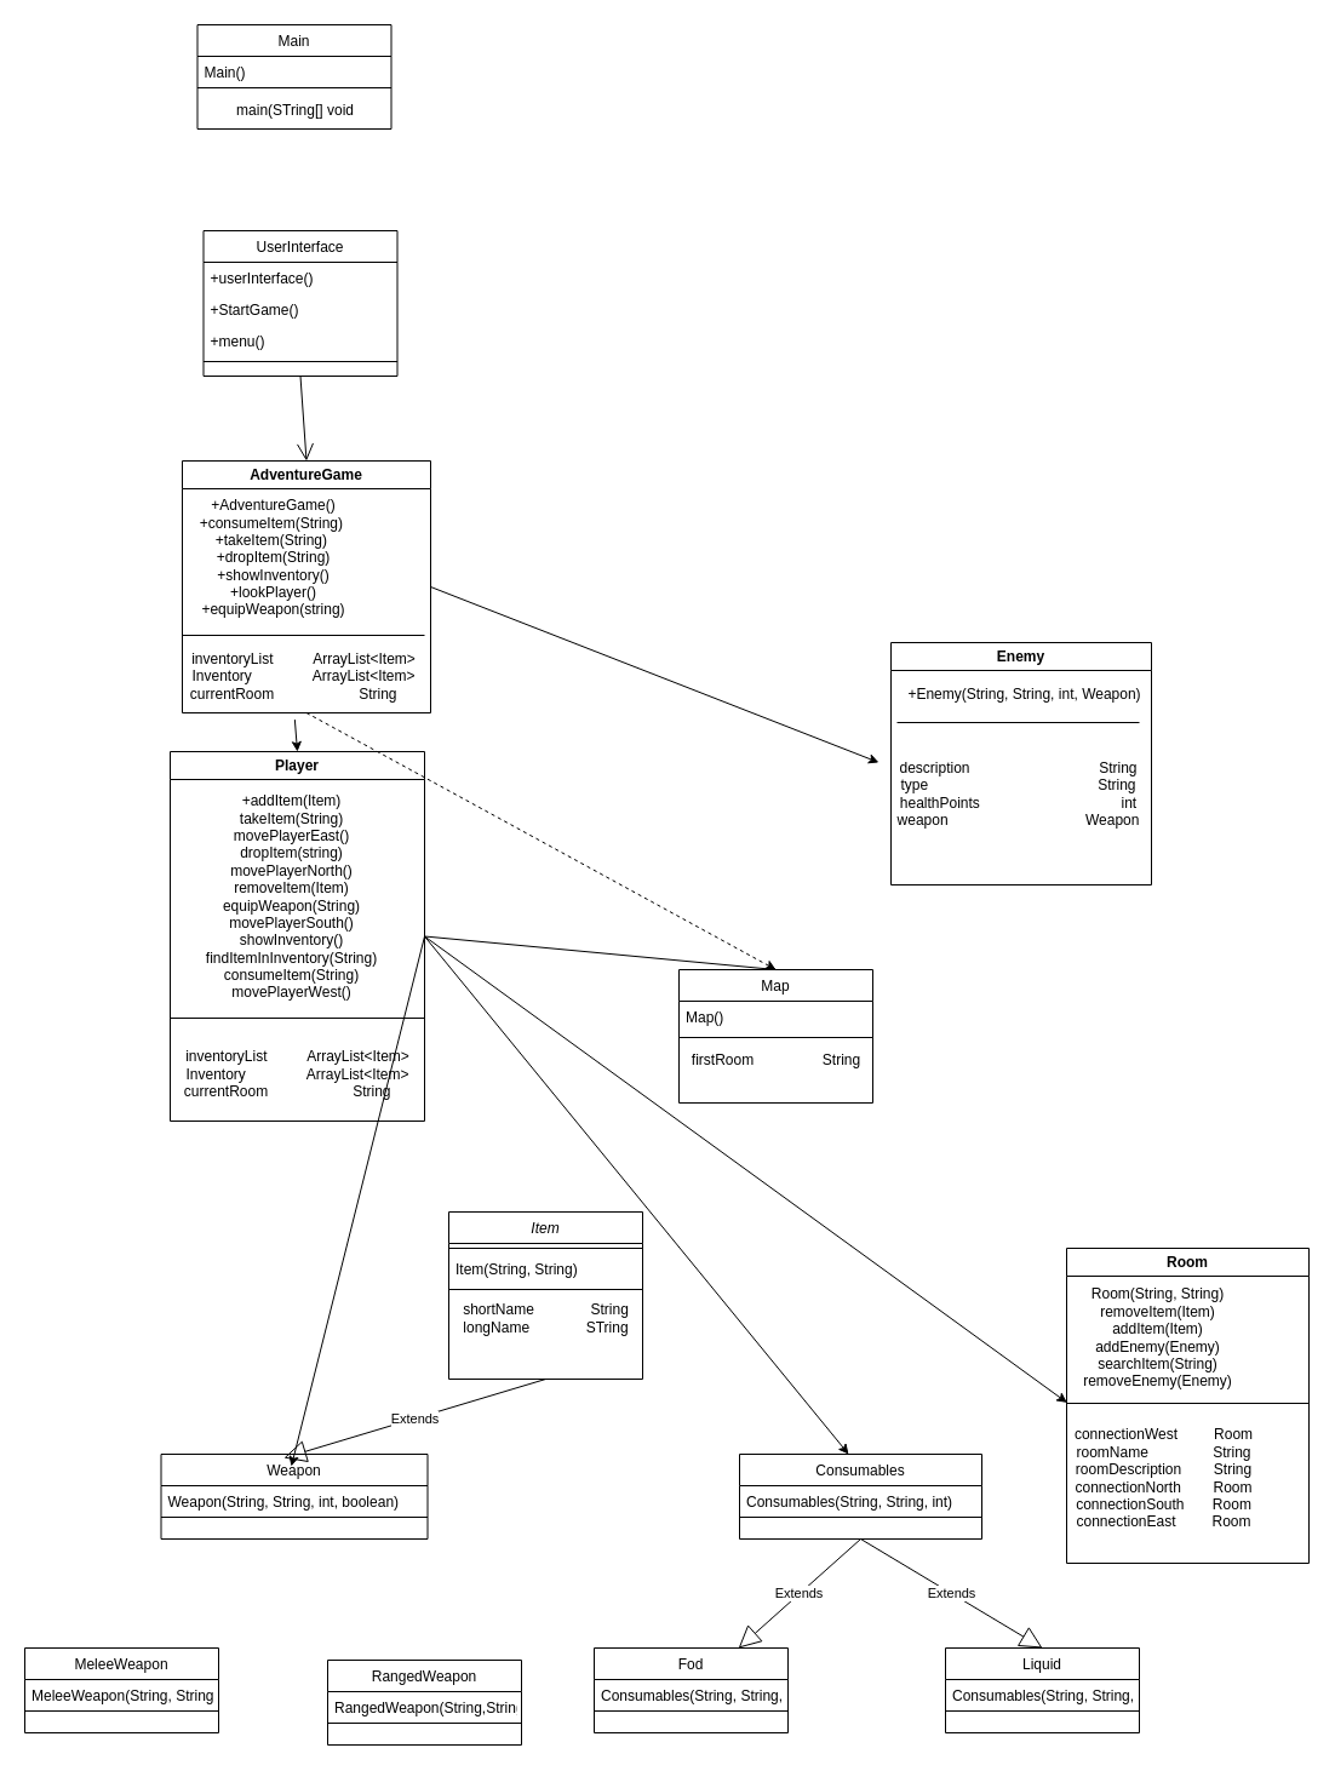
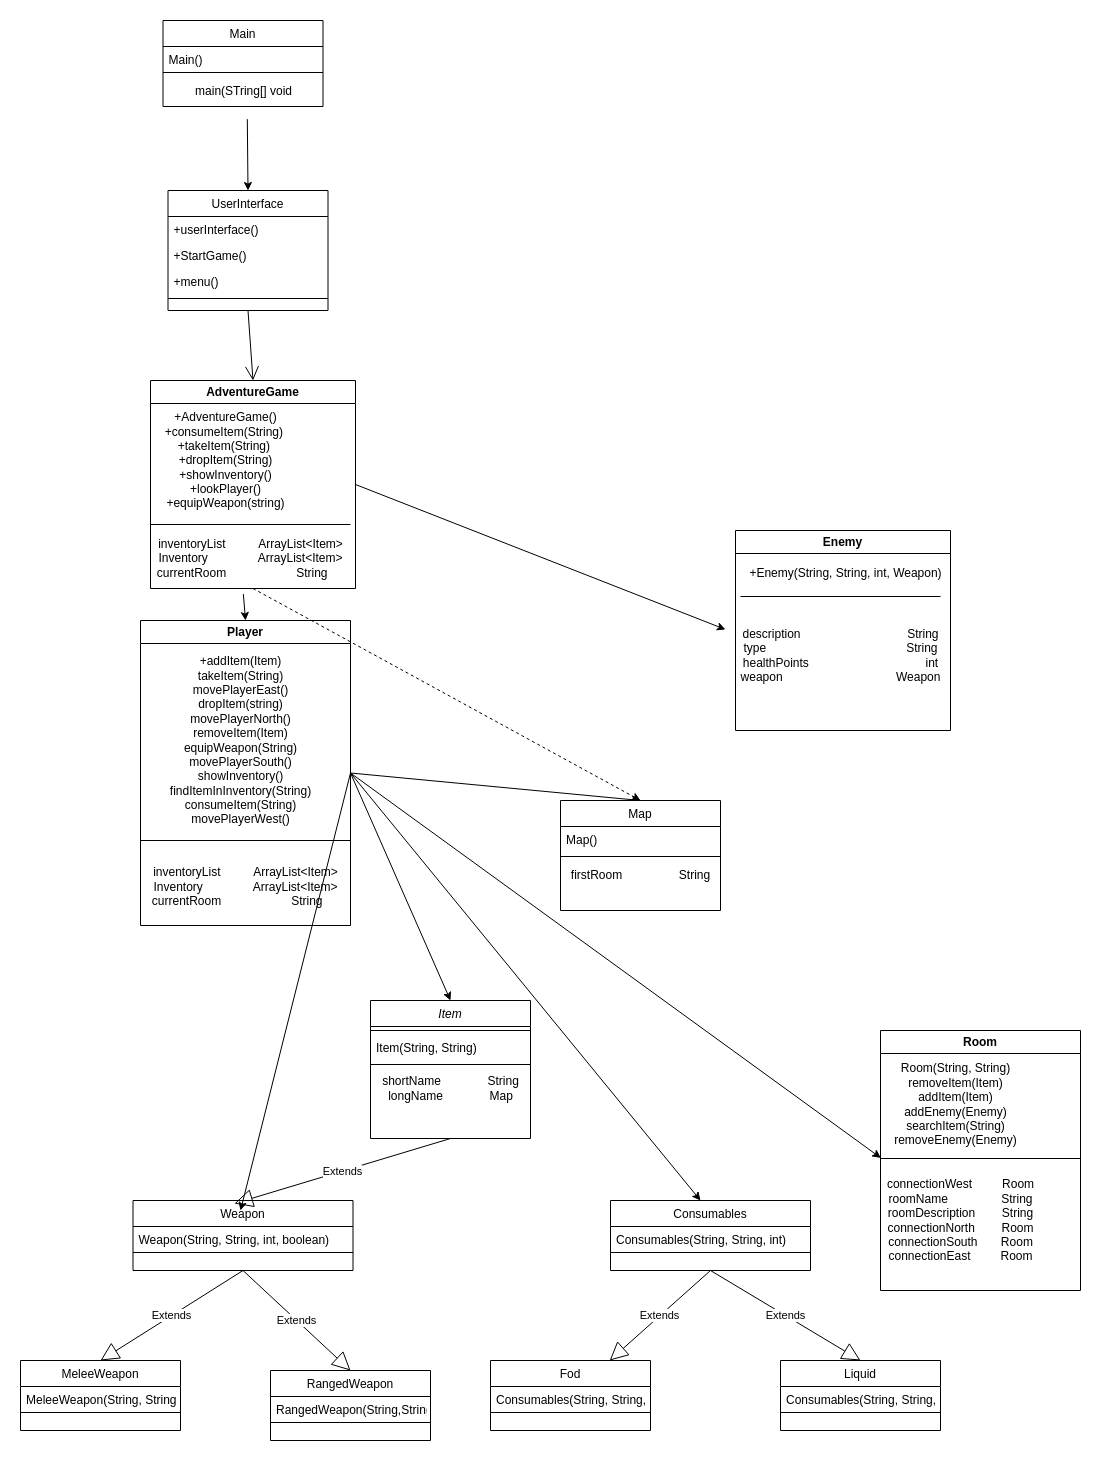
+ <mxCell id="58" value="" style="endArrow=classic;html=1;rounded=0;exitX=0.527;exitY=1.422;exitDx=0;exitDy=0;exitPerimeter=0;entryX=0.5;entryY=0;entryDx=0;entryDy=0;" edge="1" parent="1" source="23" target="7"><mxGeometry width="50" height="50" relative="1" as="geometry"><mxPoint x="350" y="510" as="sourcePoint" /><mxPoint x="400" y="460" as="targetPoint" /></mxGeometry></mxCell>
- <mxCell id="52" value="" style="endArrow=diamond;html=1;rounded=0;entryX=0.5;entryY=0;entryDx=0;entryDy=0;exitX=1;exitY=0.5;exitDx=0;exitDy=0;" edge="1" parent="1" source="60" target="65"><mxGeometry width="50" height="50" relative="1" as="geometry"><mxPoint x="270" y="800" as="sourcePoint" /><mxPoint x="520" y="760" as="targetPoint" /></mxGeometry></mxCell>
+ <mxCell id="52" value="" style="endArrow=classic;html=1;rounded=0;entryX=0.5;entryY=0;entryDx=0;entryDy=0;exitX=1;exitY=0.5;exitDx=0;exitDy=0;" edge="1" parent="1" source="60" target="65"><mxGeometry width="50" height="50" relative="1" as="geometry"><mxPoint x="270" y="800" as="sourcePoint" /><mxPoint x="520" y="760" as="targetPoint" /></mxGeometry></mxCell>
+ <mxCell id="55" value="" style="endArrow=classic;html=1;rounded=0;exitX=1;exitY=0.5;exitDx=0;exitDy=0;entryX=0.5;entryY=0;entryDx=0;entryDy=0;" edge="1" parent="1" source="60" target="2"><mxGeometry width="50" height="50" relative="1" as="geometry"><mxPoint x="350" y="930" as="sourcePoint" /><mxPoint x="400" y="880" as="targetPoint" /></mxGeometry></mxCell>
- <mxCell id="6" value="shortName&amp;nbsp; &amp;nbsp; &amp;nbsp; &amp;nbsp; &amp;nbsp; &amp;nbsp; &amp;nbsp; String&lt;div&gt;longName&amp;nbsp; &amp;nbsp; &amp;nbsp; &amp;nbsp; &amp;nbsp; &amp;nbsp; &amp;nbsp; STring&lt;/div&gt;" style="text;html=1;align=center;verticalAlign=middle;resizable=0;points=[];autosize=1;strokeColor=none;fillColor=none;" vertex="1" parent="2"><mxGeometry y="68" width="160" height="40" as="geometry" /></mxCell>
+ <mxCell id="6" value="shortName&amp;nbsp; &amp;nbsp; &amp;nbsp; &amp;nbsp; &amp;nbsp; &amp;nbsp; &amp;nbsp; String&lt;div&gt;longName&amp;nbsp; &amp;nbsp; &amp;nbsp; &amp;nbsp; &amp;nbsp; &amp;nbsp; &amp;nbsp; Map&lt;/div&gt;" style="text;html=1;align=center;verticalAlign=middle;resizable=0;points=[];autosize=1;strokeColor=none;fillColor=none;" vertex="1" parent="2"><mxGeometry y="68" width="160" height="40" as="geometry" /></mxCell>
+ <mxCell id="50" value="Extends" style="endArrow=block;endSize=16;endFill=0;html=1;rounded=0;entryX=0.5;entryY=0;entryDx=0;entryDy=0;exitX=0.5;exitY=1;exitDx=0;exitDy=0;" edge="1" parent="1" source="24" target="33"><mxGeometry width="160" relative="1" as="geometry"><mxPoint x="100" y="1260" as="sourcePoint" /><mxPoint x="580" y="1190" as="targetPoint" /></mxGeometry></mxCell>
+ <mxCell id="49" value="Extends" style="endArrow=block;endSize=16;endFill=0;html=1;rounded=0;entryX=0.5;entryY=0;entryDx=0;entryDy=0;exitX=0.5;exitY=1;exitDx=0;exitDy=0;" edge="1" parent="1" source="24" target="30"><mxGeometry width="160" relative="1" as="geometry"><mxPoint x="100" y="1260" as="sourcePoint" /><mxPoint x="580" y="1190" as="targetPoint" /></mxGeometry></mxCell>
